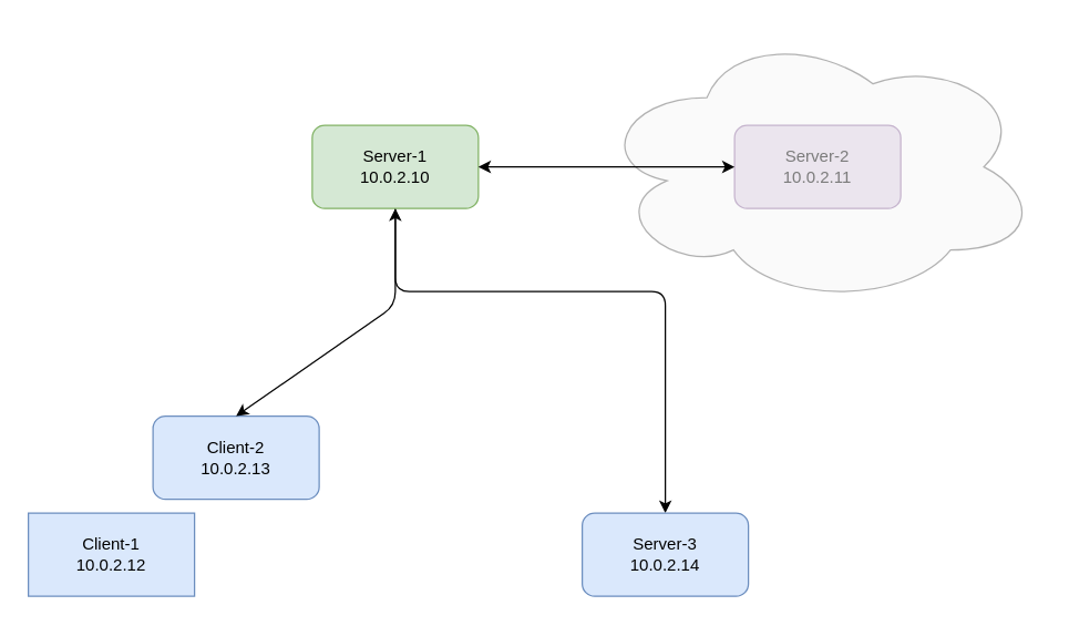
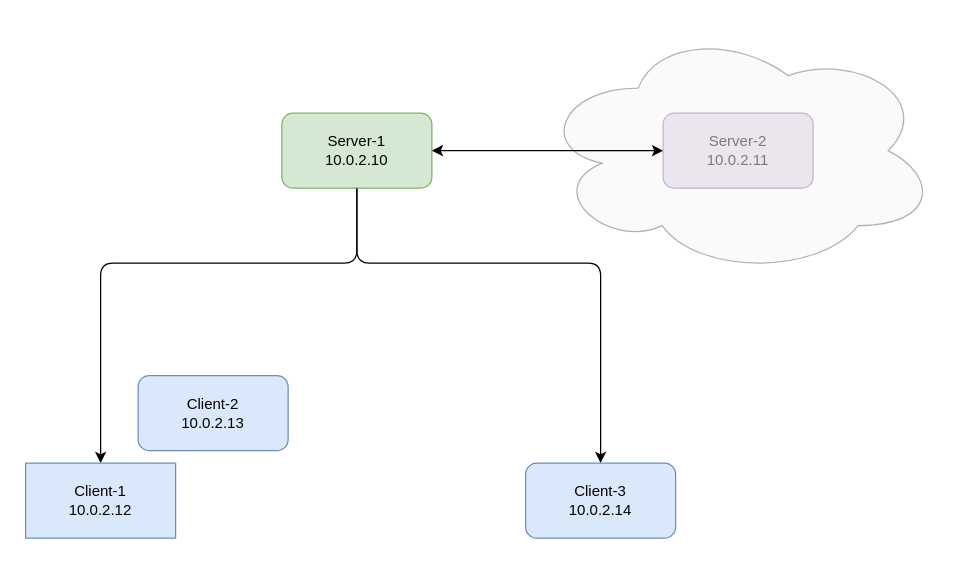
+ <mxCell id="9" value="" style="endArrow=classic;html=1;entryX=0.5;entryY=0;entryDx=0;entryDy=0;exitX=0.5;exitY=1;exitDx=0;exitDy=0;" parent="1" source="3" target="6" edge="1"><mxGeometry width="50" height="50" relative="1" as="geometry"><mxPoint x="280" y="210" as="sourcePoint" /><mxPoint x="310" y="440" as="targetPoint" /><Array as="points"><mxPoint x="285" y="210" /><mxPoint x="80" y="210" /></Array></mxGeometry></mxCell>
- <mxCell id="8" value="" style="endArrow=classic;startArrow=classic;html=1;entryX=0.5;entryY=1;entryDx=0;entryDy=0;exitX=0.5;exitY=0;exitDx=0;exitDy=0;" parent="1" source="7" target="3" edge="1"><mxGeometry width="50" height="50" relative="1" as="geometry"><mxPoint x="260" y="490" as="sourcePoint" /><mxPoint x="310" y="440" as="targetPoint" /><Array as="points"><mxPoint x="285" y="220" /></Array></mxGeometry></mxCell>
- <mxCell id="5" value="Server-3&lt;br&gt;10.0.2.14" style="rounded=1;whiteSpace=wrap;html=1;fillColor=#dae8fc;strokeColor=#6c8ebf;" parent="1" vertex="1"><mxGeometry x="420" y="370" width="120" height="60" as="geometry" /></mxCell>
+ <mxCell id="5" value="Client-3&lt;br&gt;10.0.2.14" style="rounded=1;whiteSpace=wrap;html=1;fillColor=#dae8fc;strokeColor=#6c8ebf;" parent="1" vertex="1"><mxGeometry x="420" y="370" width="120" height="60" as="geometry" /></mxCell>
